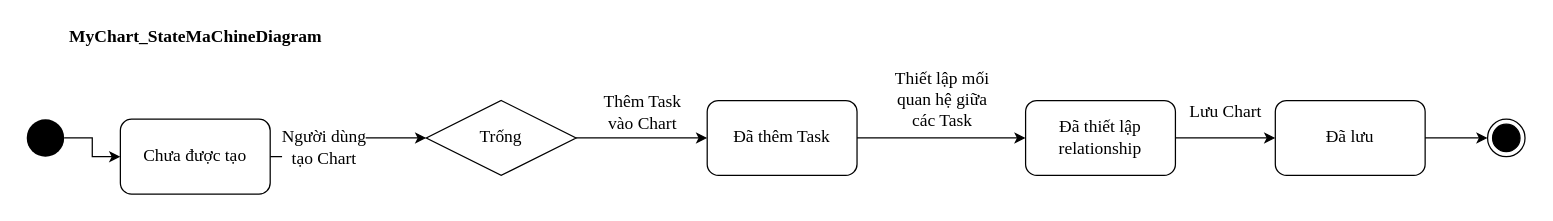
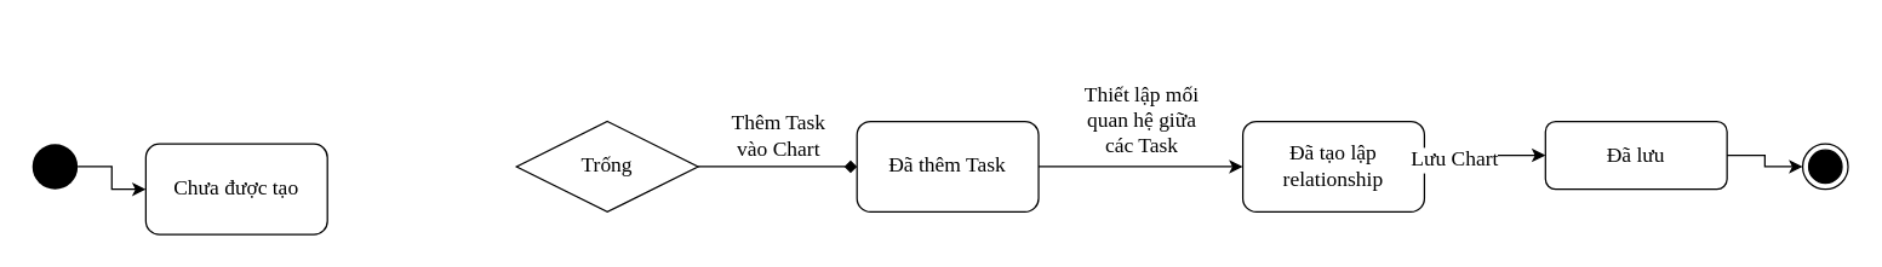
- <mxCell id="15" value="MyChart_StateMaChineDiagram" style="text;html=1;align=center;verticalAlign=middle;resizable=0;points=[];autosize=1;fontSize=14;fontFamily=Verdana;fontStyle=1" vertex="1" parent="1"><mxGeometry x="20" y="20" width="270" height="20" as="geometry" /></mxCell>
- <mxCell id="2" value="Thêm Task&lt;br&gt;vào Chart" style="edgeStyle=orthogonalEdgeStyle;rounded=0;orthogonalLoop=1;jettySize=auto;html=1;exitX=1;exitY=0.5;exitDx=0;exitDy=0;fontSize=14;fontFamily=Verdana;" parent="1" source="8" target="3" edge="1"><mxGeometry y="20" relative="1" as="geometry"><mxPoint x="345" y="250" as="sourcePoint" /><mxPoint x="400" y="300" as="targetPoint" /><mxPoint as="offset" /></mxGeometry></mxCell>
+ <mxCell id="2" value="Thêm Task&lt;br&gt;vào Chart" style="edgeStyle=orthogonalEdgeStyle;rounded=0;orthogonalLoop=1;jettySize=auto;html=1;exitX=1;exitY=0.5;exitDx=0;exitDy=0;fontSize=14;fontFamily=Verdana;endArrow=diamond;" parent="1" source="8" target="3" edge="1"><mxGeometry y="20" relative="1" as="geometry"><mxPoint x="345" y="250" as="sourcePoint" /><mxPoint x="400" y="300" as="targetPoint" /><mxPoint as="offset" /></mxGeometry></mxCell>
- <mxCell id="5" value="Đã thiết lập relationship" style="rounded=1;whiteSpace=wrap;html=1;fontSize=14;fontFamily=Verdana;" parent="1" vertex="1"><mxGeometry x="820" y="80" width="120" height="60" as="geometry" /></mxCell>
+ <mxCell id="5" value="Đã tạo lập relationship" style="rounded=1;whiteSpace=wrap;html=1;fontSize=14;fontFamily=Verdana;" parent="1" vertex="1"><mxGeometry x="820" y="80" width="120" height="60" as="geometry" /></mxCell>
- <mxCell id="7" value="Đã lưu" style="rounded=1;whiteSpace=wrap;html=1;fontSize=14;fontFamily=Verdana;" parent="1" vertex="1"><mxGeometry x="1020" y="80" width="120" height="60" as="geometry" /></mxCell>
+ <mxCell id="7" value="Đã lưu" style="rounded=1;whiteSpace=wrap;html=1;fontSize=14;fontFamily=Verdana;" parent="1" vertex="1"><mxGeometry x="1020" y="80" width="120" height="45" as="geometry" /></mxCell>
- <mxCell id="11" value="Người dùng&lt;br&gt;tạo Chart" style="edgeStyle=orthogonalEdgeStyle;rounded=0;orthogonalLoop=1;jettySize=auto;html=1;exitX=1;exitY=0.5;exitDx=0;exitDy=0;fontSize=14;fontFamily=Verdana;" parent="1" source="12" target="8" edge="1"><mxGeometry y="20" relative="1" as="geometry"><mxPoint as="offset" /></mxGeometry></mxCell>
